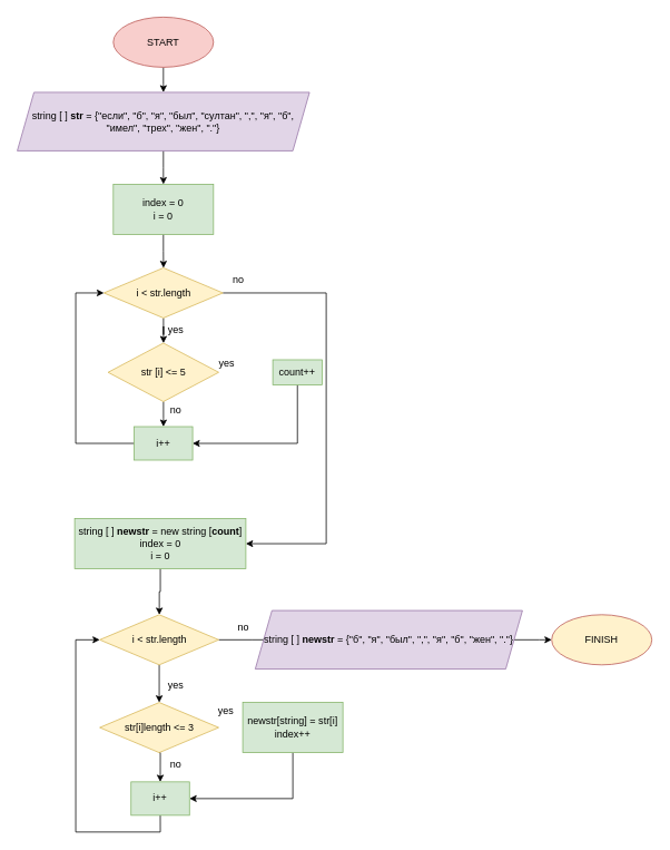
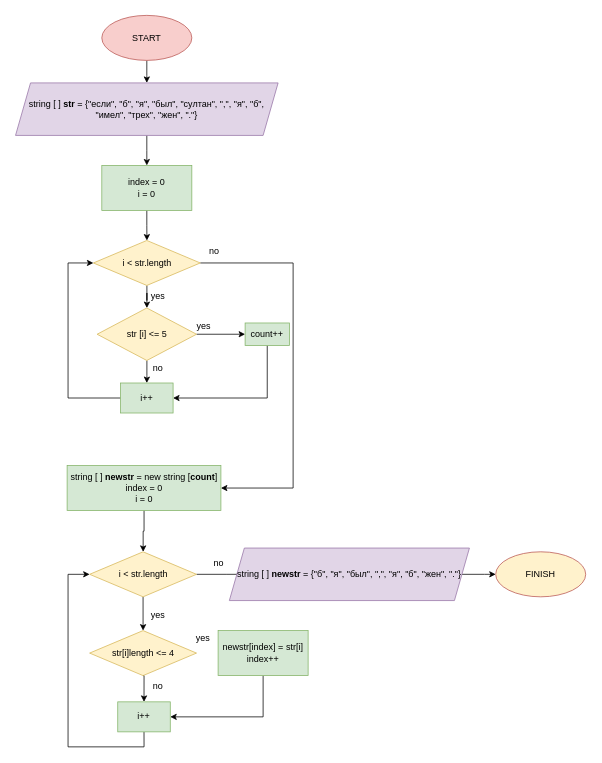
+ <mxCell id="11" value="" style="edgeStyle=orthogonalEdgeStyle;rounded=0;orthogonalLoop=1;jettySize=auto;html=1;" parent="1" source="13" target="15" edge="1"><mxGeometry relative="1" as="geometry" /></mxCell>
- <mxCell id="28" value="str[i]length &amp;lt;= 3" style="rhombus;whiteSpace=wrap;html=1;rounded=0;fillColor=#fff2cc;strokeColor=#d6b656;" parent="1" vertex="1"><mxGeometry x="118.75" y="840" width="142.5" height="60" as="geometry" /></mxCell>
+ <mxCell id="28" value="str[i]length &amp;lt;= 4" style="rhombus;whiteSpace=wrap;html=1;rounded=0;fillColor=#fff2cc;strokeColor=#d6b656;" parent="1" vertex="1"><mxGeometry x="118.75" y="840" width="142.5" height="60" as="geometry" /></mxCell>
- <mxCell id="31" value="newstr[string] = str[i]&lt;br&gt;index++" style="whiteSpace=wrap;html=1;fillColor=#d5e8d4;strokeColor=#82b366;rounded=0;" parent="1" vertex="1"><mxGeometry x="290" y="840" width="120" height="60" as="geometry" /></mxCell>
+ <mxCell id="31" value="newstr[index] = str[i]&lt;br&gt;index++" style="whiteSpace=wrap;html=1;fillColor=#d5e8d4;strokeColor=#82b366;rounded=0;" parent="1" vertex="1"><mxGeometry x="290" y="840" width="120" height="60" as="geometry" /></mxCell>
